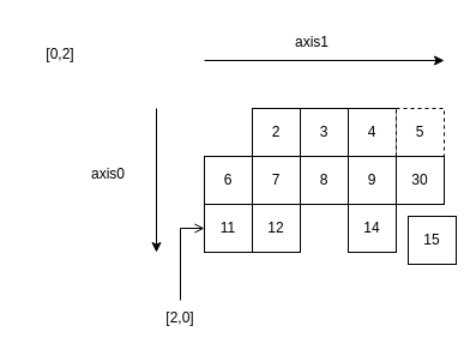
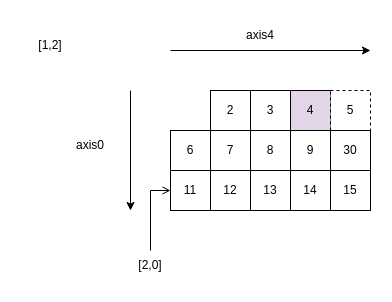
- <mxCell id="19" value="axis1" style="text;html=1;strokeColor=none;fillColor=none;align=center;verticalAlign=middle;whiteSpace=wrap;rounded=0;" vertex="1" parent="1"><mxGeometry x="230" y="20" width="60" height="30" as="geometry" /></mxCell>
+ <mxCell id="19" value="axis4" style="text;html=1;strokeColor=none;fillColor=none;align=center;verticalAlign=middle;whiteSpace=wrap;rounded=0;" vertex="1" parent="1"><mxGeometry x="230" y="20" width="60" height="30" as="geometry" /></mxCell>
- <mxCell id="20" value="[0,2]" style="text;html=1;strokeColor=none;fillColor=none;align=center;verticalAlign=middle;whiteSpace=wrap;rounded=0;" vertex="1" parent="1"><mxGeometry x="20" y="30" width="60" height="30" as="geometry" /></mxCell>
+ <mxCell id="20" value="[1,2]" style="text;html=1;strokeColor=none;fillColor=none;align=center;verticalAlign=middle;whiteSpace=wrap;rounded=0;" vertex="1" parent="1"><mxGeometry x="20" y="30" width="60" height="30" as="geometry" /></mxCell>
- <mxCell id="4" value="4" style="whiteSpace=wrap;html=1;aspect=fixed;" vertex="1" parent="1"><mxGeometry x="290" y="90" width="40" height="40" as="geometry" /></mxCell>
+ <mxCell id="4" value="4" style="whiteSpace=wrap;html=1;aspect=fixed;fillColor=#e1d5e7;" vertex="1" parent="1"><mxGeometry x="290" y="90" width="40" height="40" as="geometry" /></mxCell>
+ <mxCell id="13" value="13" style="whiteSpace=wrap;html=1;aspect=fixed;" vertex="1" parent="1"><mxGeometry x="250" y="170" width="40" height="40" as="geometry" /></mxCell>
- <mxCell id="15" value="15" style="whiteSpace=wrap;html=1;aspect=fixed;" vertex="1" parent="1"><mxGeometry x="340" y="180" width="40" height="40" as="geometry" /></mxCell>
+ <mxCell id="15" value="15" style="whiteSpace=wrap;html=1;aspect=fixed;" vertex="1" parent="1"><mxGeometry x="330" y="170" width="40" height="40" as="geometry" /></mxCell>
